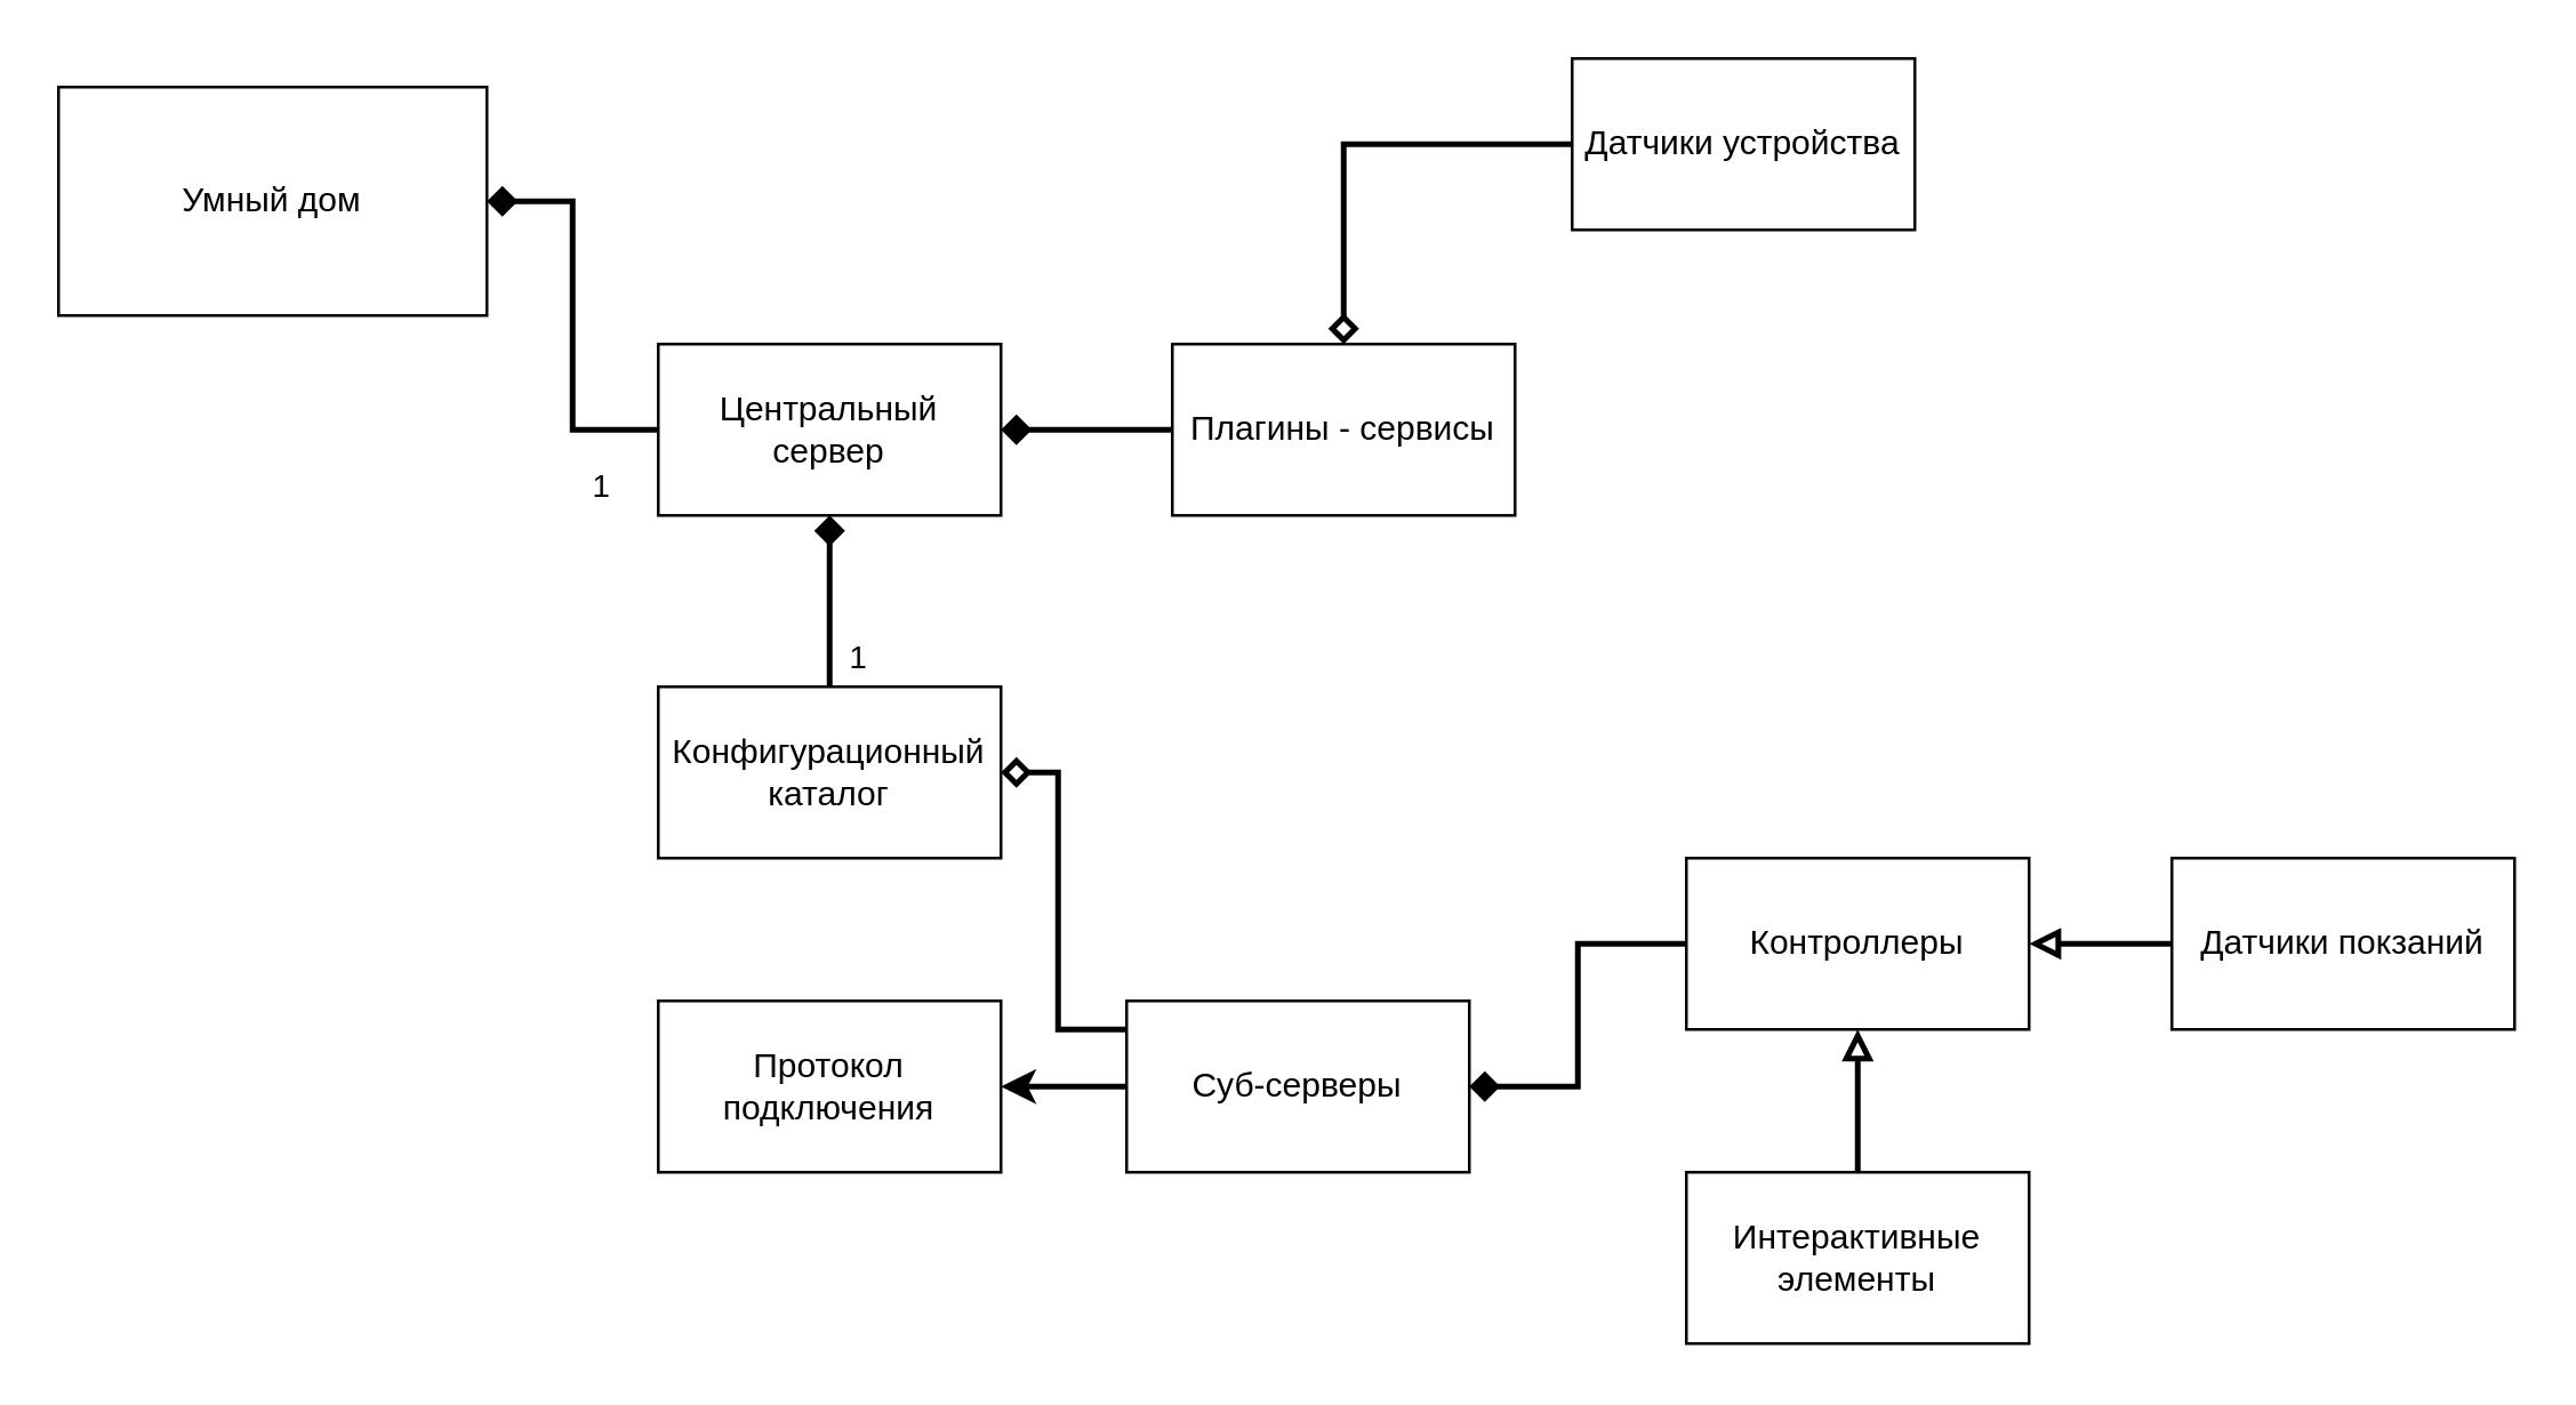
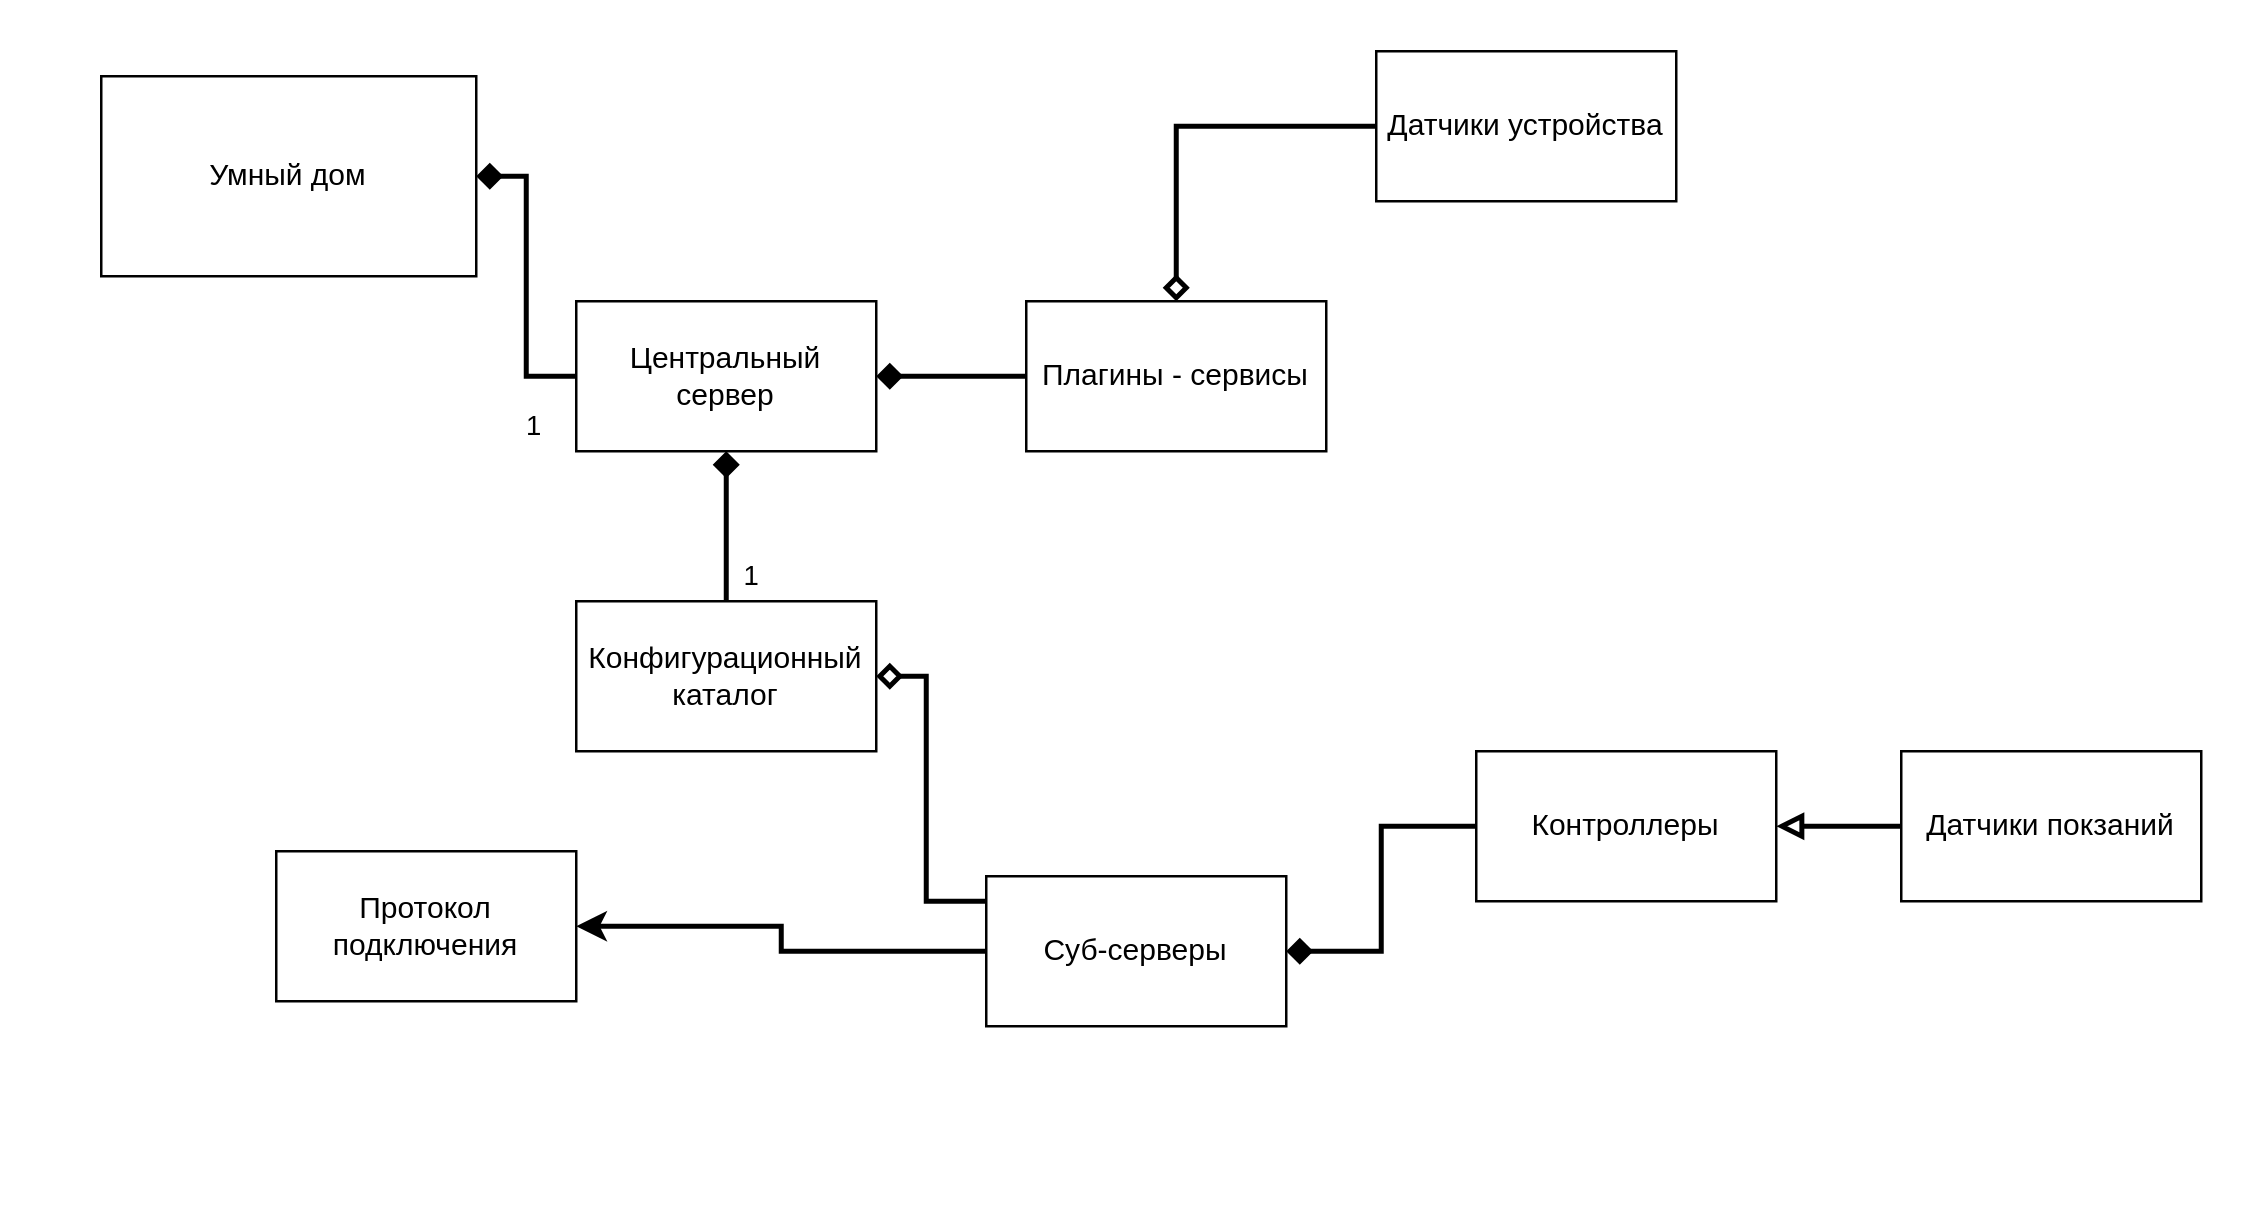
- <mxCell id="2" value="Умный дом" style="rounded=0;whiteSpace=wrap;html=1;" vertex="1" parent="1"><mxGeometry x="20" y="30" width="150" height="80" as="geometry" /></mxCell>
+ <mxCell id="2" value="Умный дом" style="rounded=0;whiteSpace=wrap;html=1;" vertex="1" parent="1"><mxGeometry x="40" y="30" width="150" height="80" as="geometry" /></mxCell>
- <mxCell id="7" value="Протокол подключения" style="rounded=0;whiteSpace=wrap;html=1;" vertex="1" parent="1"><mxGeometry x="230" y="350" width="120" height="60" as="geometry" /></mxCell>
+ <mxCell id="7" value="Протокол подключения" style="rounded=0;whiteSpace=wrap;html=1;" vertex="1" parent="1"><mxGeometry x="110" y="340" width="120" height="60" as="geometry" /></mxCell>
- <mxCell id="16" style="edgeStyle=orthogonalEdgeStyle;rounded=0;orthogonalLoop=1;jettySize=auto;html=1;endArrow=block;endFill=0;strokeWidth=2;" edge="1" parent="1" source="17" target="14"><mxGeometry relative="1" as="geometry" /></mxCell>
- <mxCell id="17" value="Интерактивные элементы" style="rounded=0;whiteSpace=wrap;html=1;" vertex="1" parent="1"><mxGeometry x="590" y="410" width="120" height="60" as="geometry" /></mxCell>
